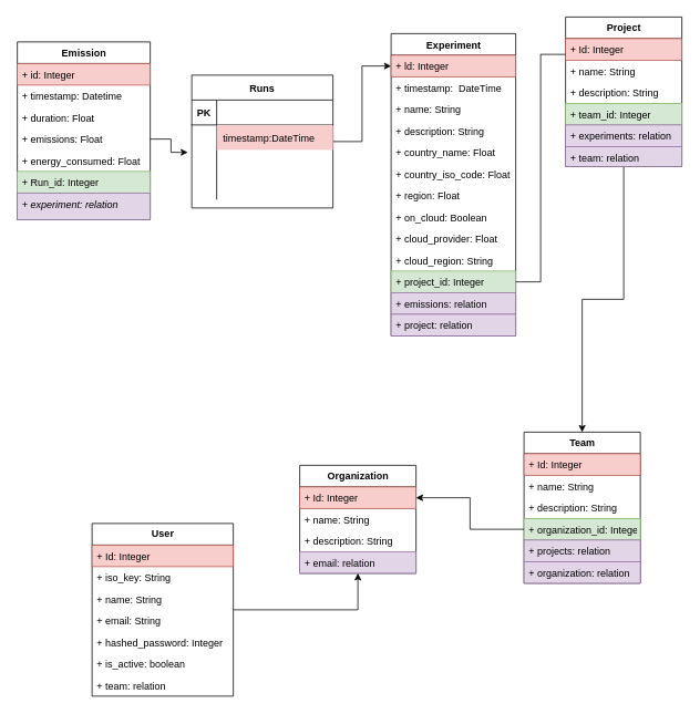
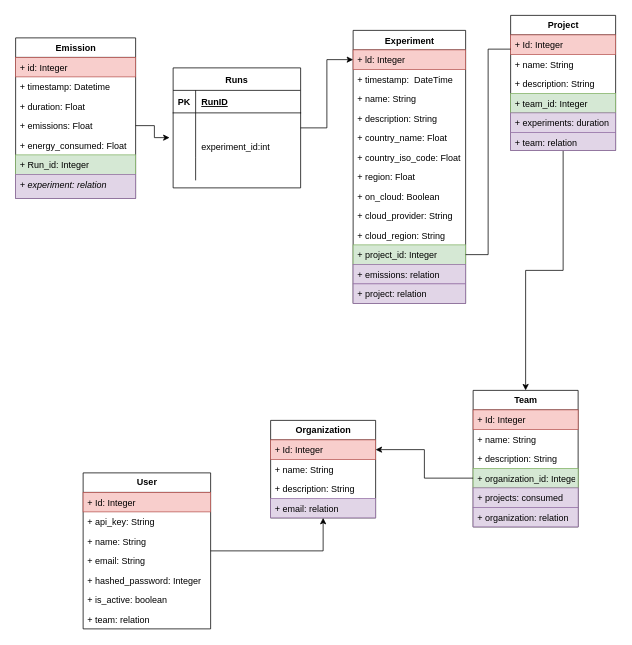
+ <mxCell id="59" value="RunID" style="shape=partialRectangle;connectable=0;fillColor=none;top=0;left=0;bottom=0;right=0;align=left;spacingLeft=6;fontStyle=5;overflow=hidden;" parent="57" vertex="1"><mxGeometry x="30" width="140" height="30" as="geometry" /></mxCell>
- <mxCell id="30" value="+ experiments: relation" style="text;strokeColor=#9673a6;fillColor=#e1d5e7;align=left;verticalAlign=top;spacingLeft=4;spacingRight=4;overflow=hidden;rotatable=0;points=[[0,0.5],[1,0.5]];portConstraint=eastwest;" parent="25" vertex="1"><mxGeometry y="130" width="140" height="26" as="geometry" /></mxCell>
+ <mxCell id="30" value="+ experiments: duration" style="text;strokeColor=#9673a6;fillColor=#e1d5e7;align=left;verticalAlign=top;spacingLeft=4;spacingRight=4;overflow=hidden;rotatable=0;points=[[0,0.5],[1,0.5]];portConstraint=eastwest;" parent="25" vertex="1"><mxGeometry y="130" width="140" height="26" as="geometry" /></mxCell>
- <mxCell id="62" value="timestamp:DateTime" style="shape=partialRectangle;connectable=0;fillColor=#f8cecc;top=0;left=0;bottom=0;right=0;align=left;spacingLeft=6;overflow=hidden;strokeColor=#b85450;" parent="60" vertex="1"><mxGeometry x="30" width="140" height="30" as="geometry" /></mxCell>
+ <mxCell id="65" value="experiment_id:int" style="shape=partialRectangle;connectable=0;fillColor=none;top=0;left=0;bottom=0;right=0;align=left;spacingLeft=6;overflow=hidden;" parent="63" vertex="1"><mxGeometry x="30" width="140" height="30" as="geometry" /></mxCell>
- <mxCell id="19" value="+ cloud_provider: Float" style="text;strokeColor=none;fillColor=none;align=left;verticalAlign=top;spacingLeft=4;spacingRight=4;overflow=hidden;rotatable=0;points=[[0,0.5],[1,0.5]];portConstraint=eastwest;" parent="10" vertex="1"><mxGeometry y="234" width="150" height="26" as="geometry" /></mxCell>
+ <mxCell id="19" value="+ cloud_provider: String" style="text;strokeColor=none;fillColor=none;align=left;verticalAlign=top;spacingLeft=4;spacingRight=4;overflow=hidden;rotatable=0;points=[[0,0.5],[1,0.5]];portConstraint=eastwest;" parent="10" vertex="1"><mxGeometry y="234" width="150" height="26" as="geometry" /></mxCell>
- <mxCell id="37" value="+ projects: relation" style="text;strokeColor=#9673a6;fillColor=#e1d5e7;align=left;verticalAlign=top;spacingLeft=4;spacingRight=4;overflow=hidden;rotatable=0;points=[[0,0.5],[1,0.5]];portConstraint=eastwest;" parent="32" vertex="1"><mxGeometry y="130" width="140" height="26" as="geometry" /></mxCell>
+ <mxCell id="37" value="+ projects: consumed" style="text;strokeColor=#9673a6;fillColor=#e1d5e7;align=left;verticalAlign=top;spacingLeft=4;spacingRight=4;overflow=hidden;rotatable=0;points=[[0,0.5],[1,0.5]];portConstraint=eastwest;" parent="32" vertex="1"><mxGeometry y="130" width="140" height="26" as="geometry" /></mxCell>
- <mxCell id="47" value="+ iso_key: String" style="text;strokeColor=none;fillColor=none;align=left;verticalAlign=top;spacingLeft=4;spacingRight=4;overflow=hidden;rotatable=0;points=[[0,0.5],[1,0.5]];portConstraint=eastwest;" parent="45" vertex="1"><mxGeometry y="52" width="170" height="26" as="geometry" /></mxCell>
+ <mxCell id="47" value="+ api_key: String" style="text;strokeColor=none;fillColor=none;align=left;verticalAlign=top;spacingLeft=4;spacingRight=4;overflow=hidden;rotatable=0;points=[[0,0.5],[1,0.5]];portConstraint=eastwest;" parent="45" vertex="1"><mxGeometry y="52" width="170" height="26" as="geometry" /></mxCell>
